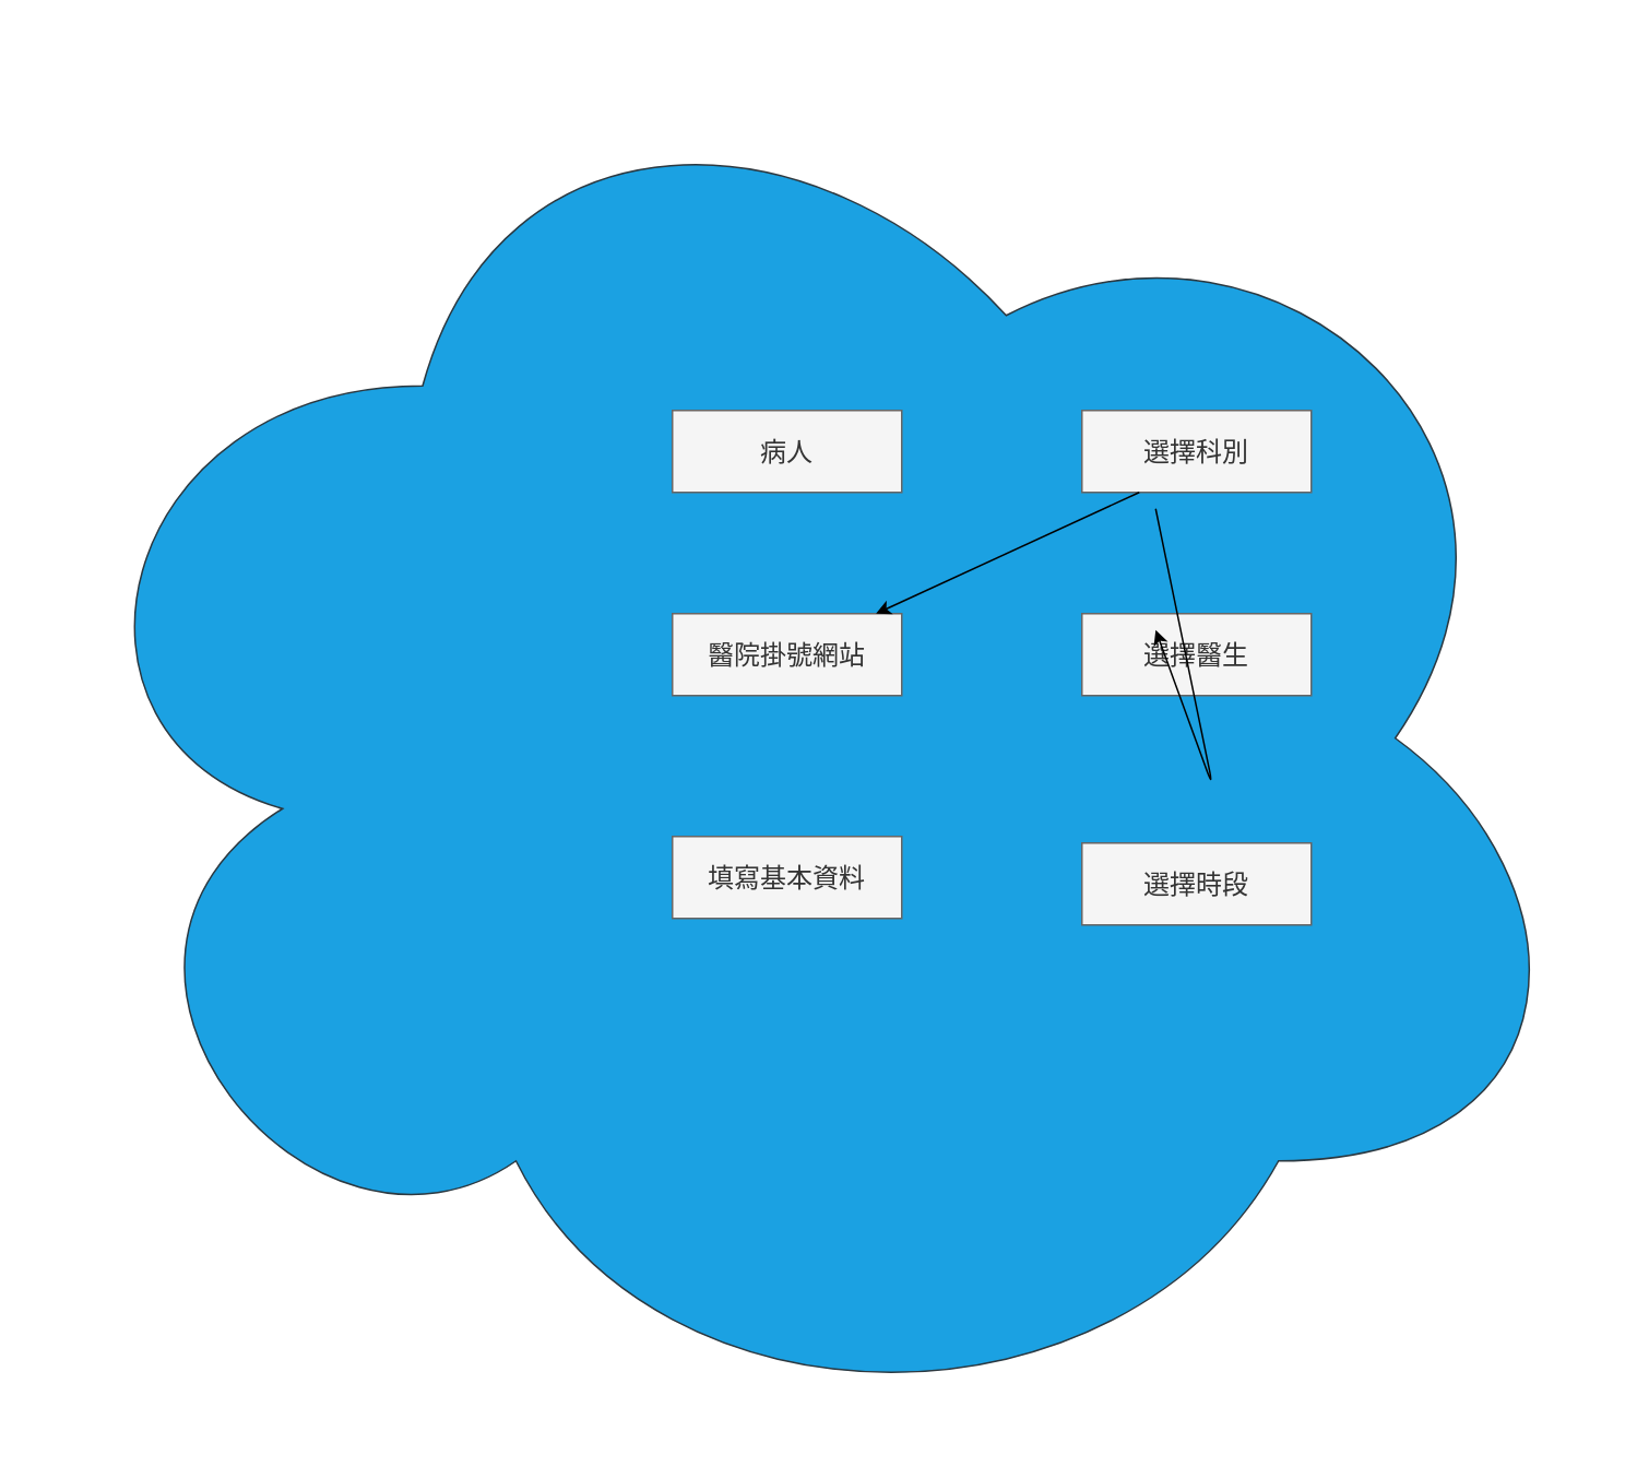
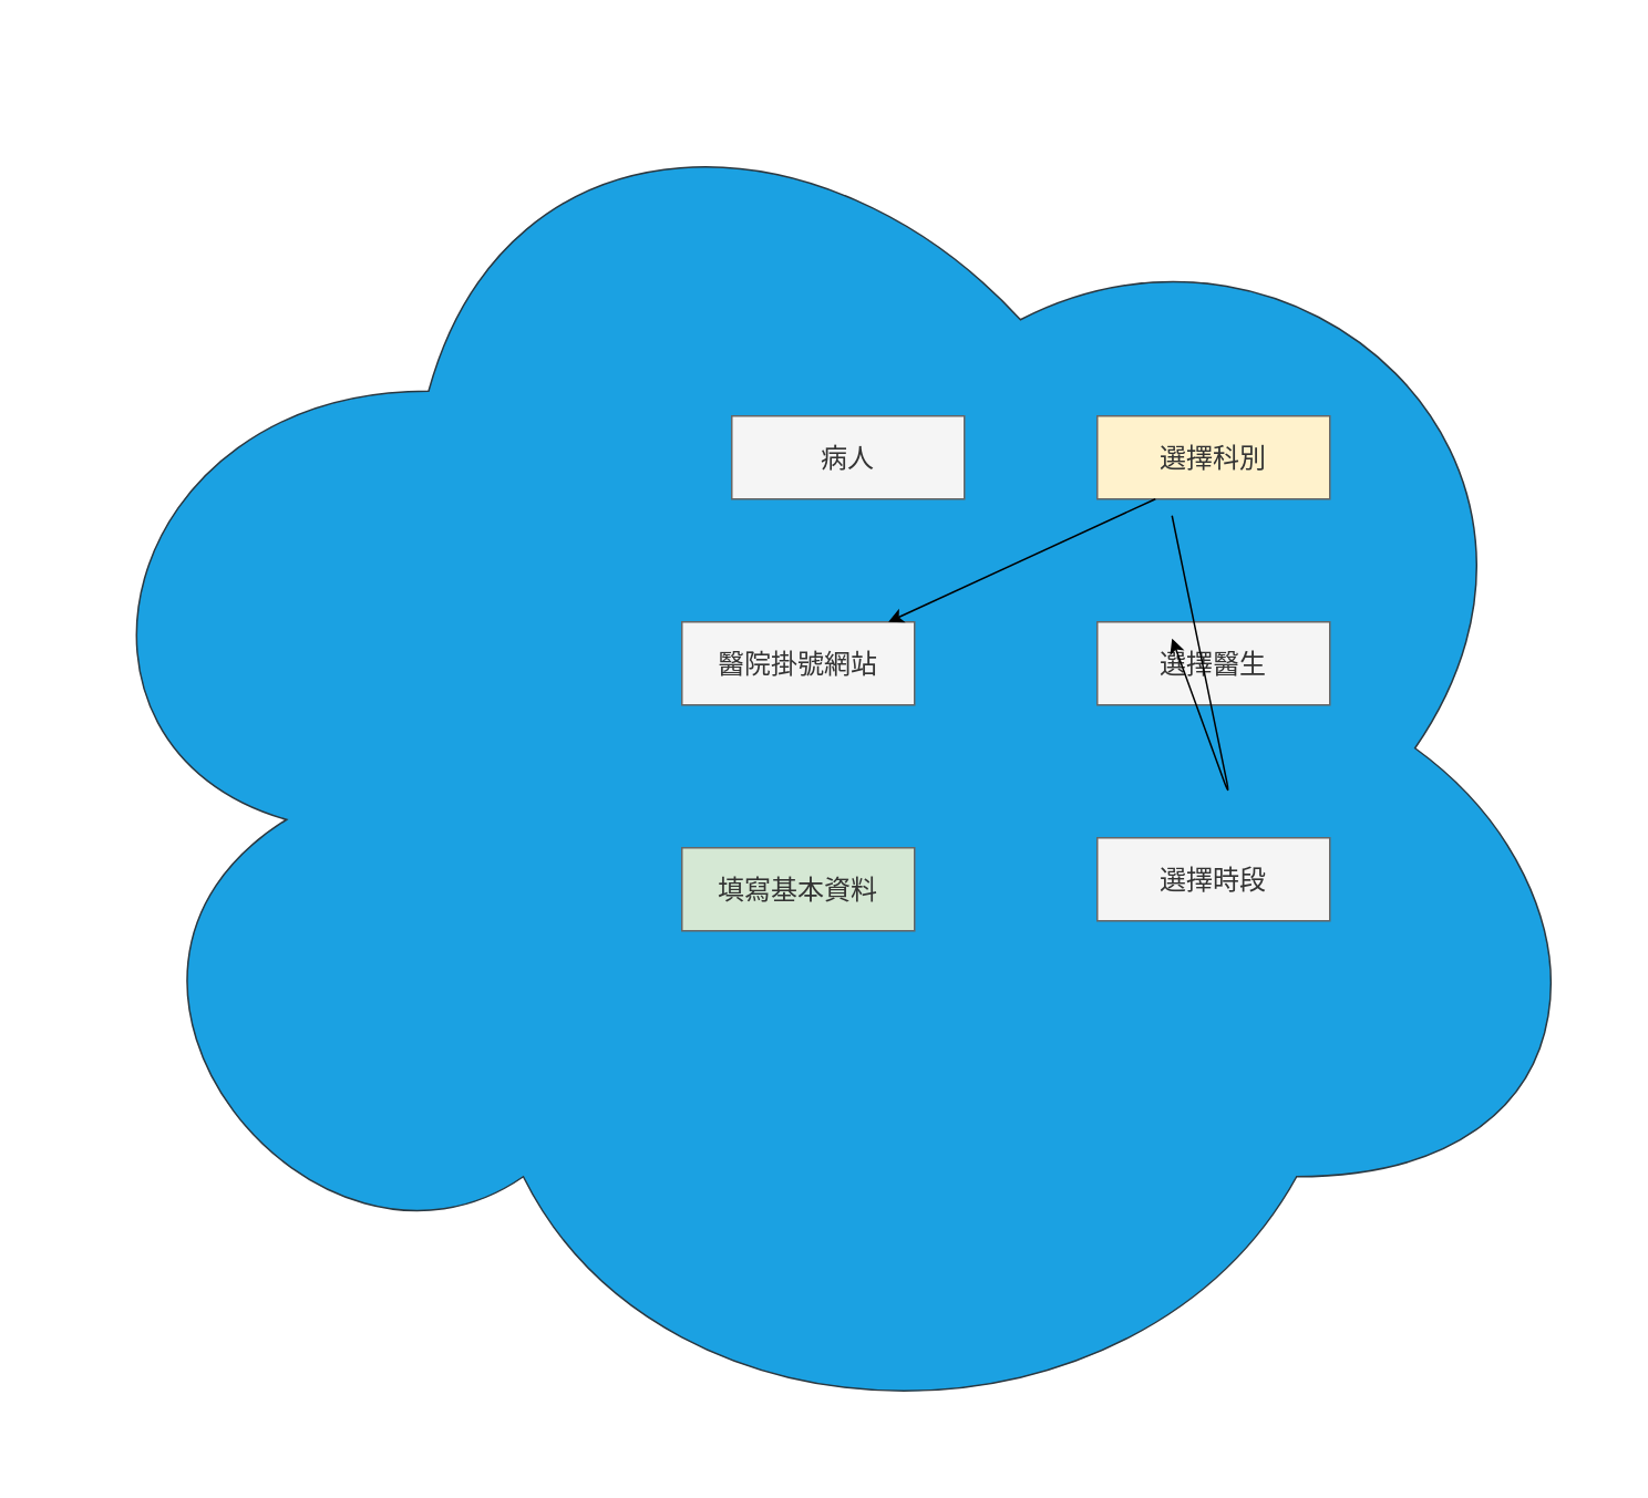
- <mxCell id="8" value="&lt;font style=&quot;font-size: 16px;&quot;&gt;病人&lt;/font&gt;" style="rounded=0;whiteSpace=wrap;html=1;fillColor=#f5f5f5;fontColor=#333333;strokeColor=#666666;" vertex="1" parent="1"><mxGeometry x="410" y="250" width="140" height="50" as="geometry" /></mxCell>
+ <mxCell id="8" value="&lt;font style=&quot;font-size: 16px;&quot;&gt;病人&lt;/font&gt;" style="rounded=0;whiteSpace=wrap;html=1;fillColor=#f5f5f5;fontColor=#333333;strokeColor=#666666;" vertex="1" parent="1"><mxGeometry x="440" y="250" width="140" height="50" as="geometry" /></mxCell>
- <mxCell id="4" value="&lt;font style=&quot;font-size: 16px;&quot;&gt;選擇科別&lt;/font&gt;" style="rounded=0;whiteSpace=wrap;html=1;fillColor=#f5f5f5;fontColor=#333333;strokeColor=#666666;" vertex="1" parent="1"><mxGeometry x="660" y="250" width="140" height="50" as="geometry" /></mxCell>
+ <mxCell id="4" value="&lt;font style=&quot;font-size: 16px;&quot;&gt;選擇科別&lt;/font&gt;" style="rounded=0;whiteSpace=wrap;html=1;fillColor=#fff2cc;fontColor=#333333;strokeColor=#666666;" vertex="1" parent="1"><mxGeometry x="660" y="250" width="140" height="50" as="geometry" /></mxCell>
- <mxCell id="5" value="&lt;span style=&quot;font-size: 16px;&quot;&gt;填寫基本資料&lt;/span&gt;" style="rounded=0;whiteSpace=wrap;html=1;fillColor=#f5f5f5;fontColor=#333333;strokeColor=#666666;" vertex="1" parent="1"><mxGeometry x="410" y="510" width="140" height="50" as="geometry" /></mxCell>
+ <mxCell id="5" value="&lt;span style=&quot;font-size: 16px;&quot;&gt;填寫基本資料&lt;/span&gt;" style="rounded=0;whiteSpace=wrap;html=1;fillColor=#d5e8d4;fontColor=#333333;strokeColor=#666666;" vertex="1" parent="1"><mxGeometry x="410" y="510" width="140" height="50" as="geometry" /></mxCell>
- <mxCell id="6" value="&lt;span style=&quot;font-size: 16px;&quot;&gt;選擇時段&lt;/span&gt;" style="rounded=0;whiteSpace=wrap;html=1;fillColor=#f5f5f5;fontColor=#333333;strokeColor=#666666;" vertex="1" parent="1"><mxGeometry x="660" y="514" width="140" height="50" as="geometry" /></mxCell>
+ <mxCell id="6" value="&lt;span style=&quot;font-size: 16px;&quot;&gt;選擇時段&lt;/span&gt;" style="rounded=0;whiteSpace=wrap;html=1;fillColor=#f5f5f5;fontColor=#333333;strokeColor=#666666;" vertex="1" parent="1"><mxGeometry x="660" y="504" width="140" height="50" as="geometry" /></mxCell>
